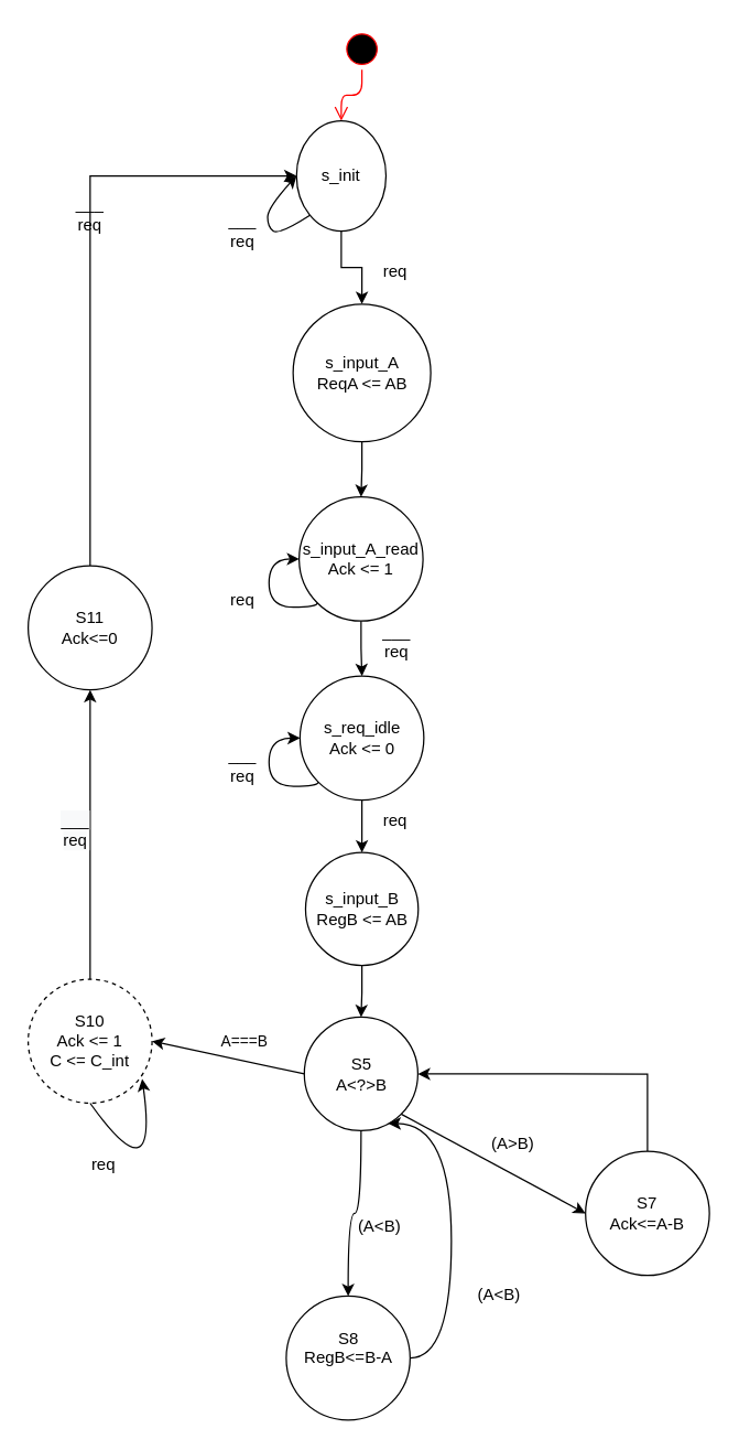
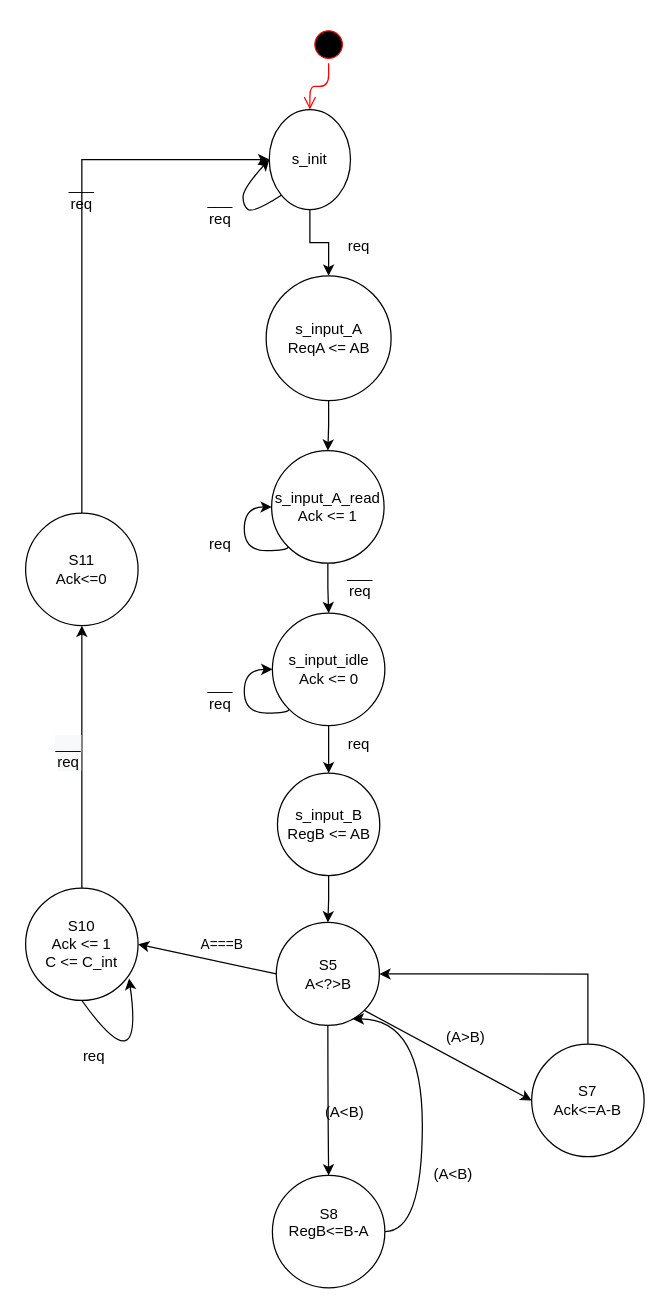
- <mxCell id="12" value="&lt;div&gt;s_req_idle&lt;/div&gt;&lt;div&gt;Ack &amp;lt;= 0&lt;/div&gt;" style="ellipse;whiteSpace=wrap;html=1;aspect=fixed;" vertex="1" parent="1"><mxGeometry x="217.5" y="490" width="90" height="90" as="geometry" /></mxCell>
+ <mxCell id="12" value="&lt;div&gt;s_input_idle&lt;/div&gt;&lt;div&gt;Ack &amp;lt;= 0&lt;/div&gt;" style="ellipse;whiteSpace=wrap;html=1;aspect=fixed;" vertex="1" parent="1"><mxGeometry x="217.5" y="490" width="90" height="90" as="geometry" /></mxCell>
- <mxCell id="33" value="&lt;div&gt;S10&lt;/div&gt;&lt;div&gt;Ack &amp;lt;= 1&lt;/div&gt;&lt;div&gt;C &amp;lt;= C_int&lt;br&gt;&lt;/div&gt;" style="ellipse;whiteSpace=wrap;html=1;aspect=fixed;dashed=1;" vertex="1" parent="1"><mxGeometry x="20" y="710" width="90" height="90" as="geometry" /></mxCell>
+ <mxCell id="33" value="&lt;div&gt;S10&lt;/div&gt;&lt;div&gt;Ack &amp;lt;= 1&lt;/div&gt;&lt;div&gt;C &amp;lt;= C_int&lt;br&gt;&lt;/div&gt;" style="ellipse;whiteSpace=wrap;html=1;aspect=fixed;" vertex="1" parent="1"><mxGeometry x="20" y="710" width="90" height="90" as="geometry" /></mxCell>
- <mxCell id="29" value="&lt;div&gt;S8&lt;/div&gt;&lt;div&gt;RegB&amp;lt;=B-A&lt;br&gt;&lt;br&gt;&lt;/div&gt;" style="ellipse;whiteSpace=wrap;html=1;aspect=fixed;" vertex="1" parent="1"><mxGeometry x="207.5" y="940" width="90" height="90" as="geometry" /></mxCell>
+ <mxCell id="29" value="&lt;div&gt;S8&lt;/div&gt;&lt;div&gt;RegB&amp;lt;=B-A&lt;br&gt;&lt;br&gt;&lt;/div&gt;" style="ellipse;whiteSpace=wrap;html=1;aspect=fixed;" vertex="1" parent="1"><mxGeometry x="217.5" y="940" width="90" height="90" as="geometry" /></mxCell>
